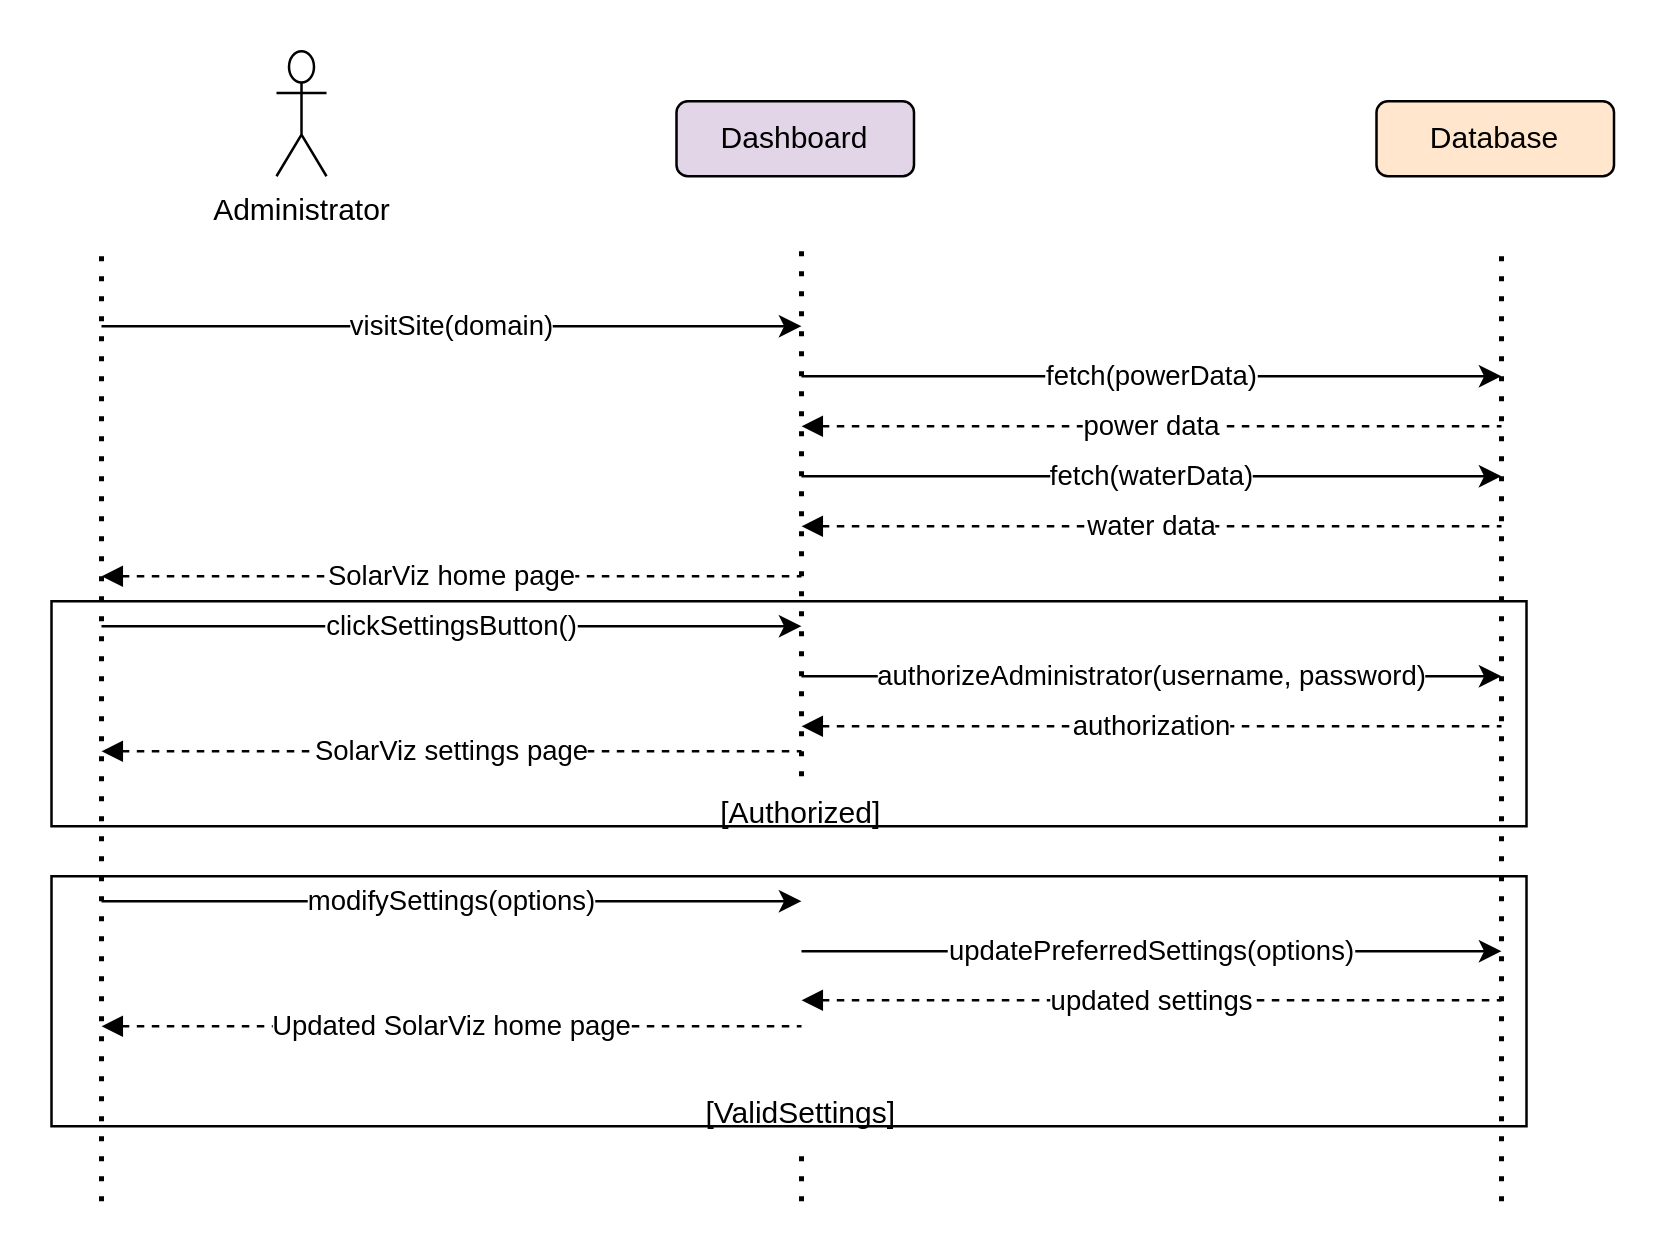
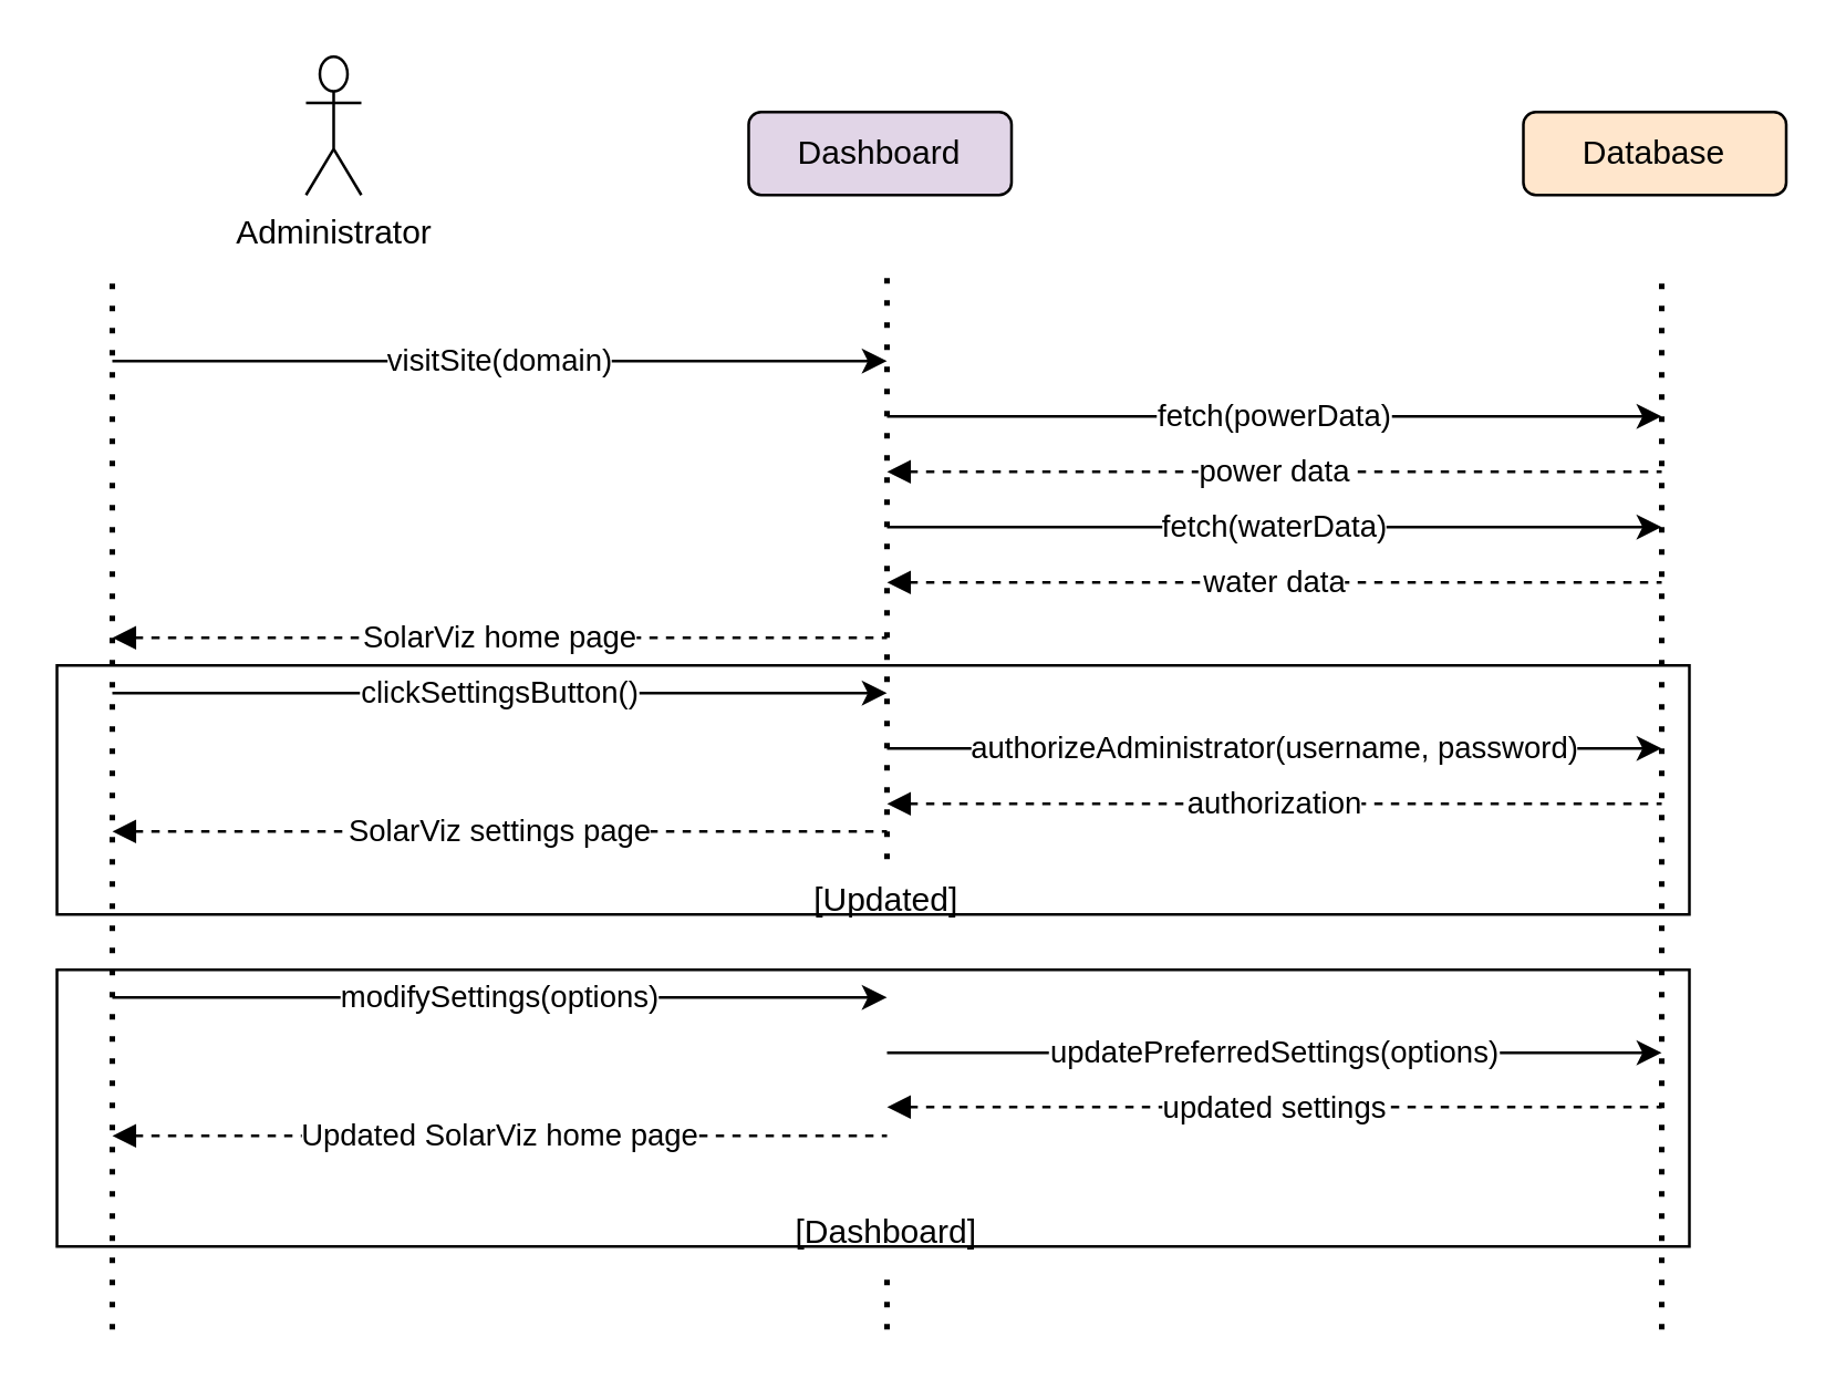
- <mxCell id="22" value="[Authorized]" style="text;html=1;strokeColor=none;fillColor=none;align=center;verticalAlign=middle;whiteSpace=wrap;rounded=0;" parent="1" vertex="1"><mxGeometry x="290" y="310" width="60" height="30" as="geometry" /></mxCell>
+ <mxCell id="22" value="[Updated]" style="text;html=1;strokeColor=none;fillColor=none;align=center;verticalAlign=middle;whiteSpace=wrap;rounded=0;" parent="1" vertex="1"><mxGeometry x="290" y="310" width="60" height="30" as="geometry" /></mxCell>
- <mxCell id="26" value="[ValidSettings]" style="text;html=1;strokeColor=none;fillColor=none;align=center;verticalAlign=middle;whiteSpace=wrap;rounded=0;" parent="1" vertex="1"><mxGeometry x="290" y="430" width="60" height="30" as="geometry" /></mxCell>
+ <mxCell id="26" value="[Dashboard]" style="text;html=1;strokeColor=none;fillColor=none;align=center;verticalAlign=middle;whiteSpace=wrap;rounded=0;" parent="1" vertex="1"><mxGeometry x="290" y="430" width="60" height="30" as="geometry" /></mxCell>
